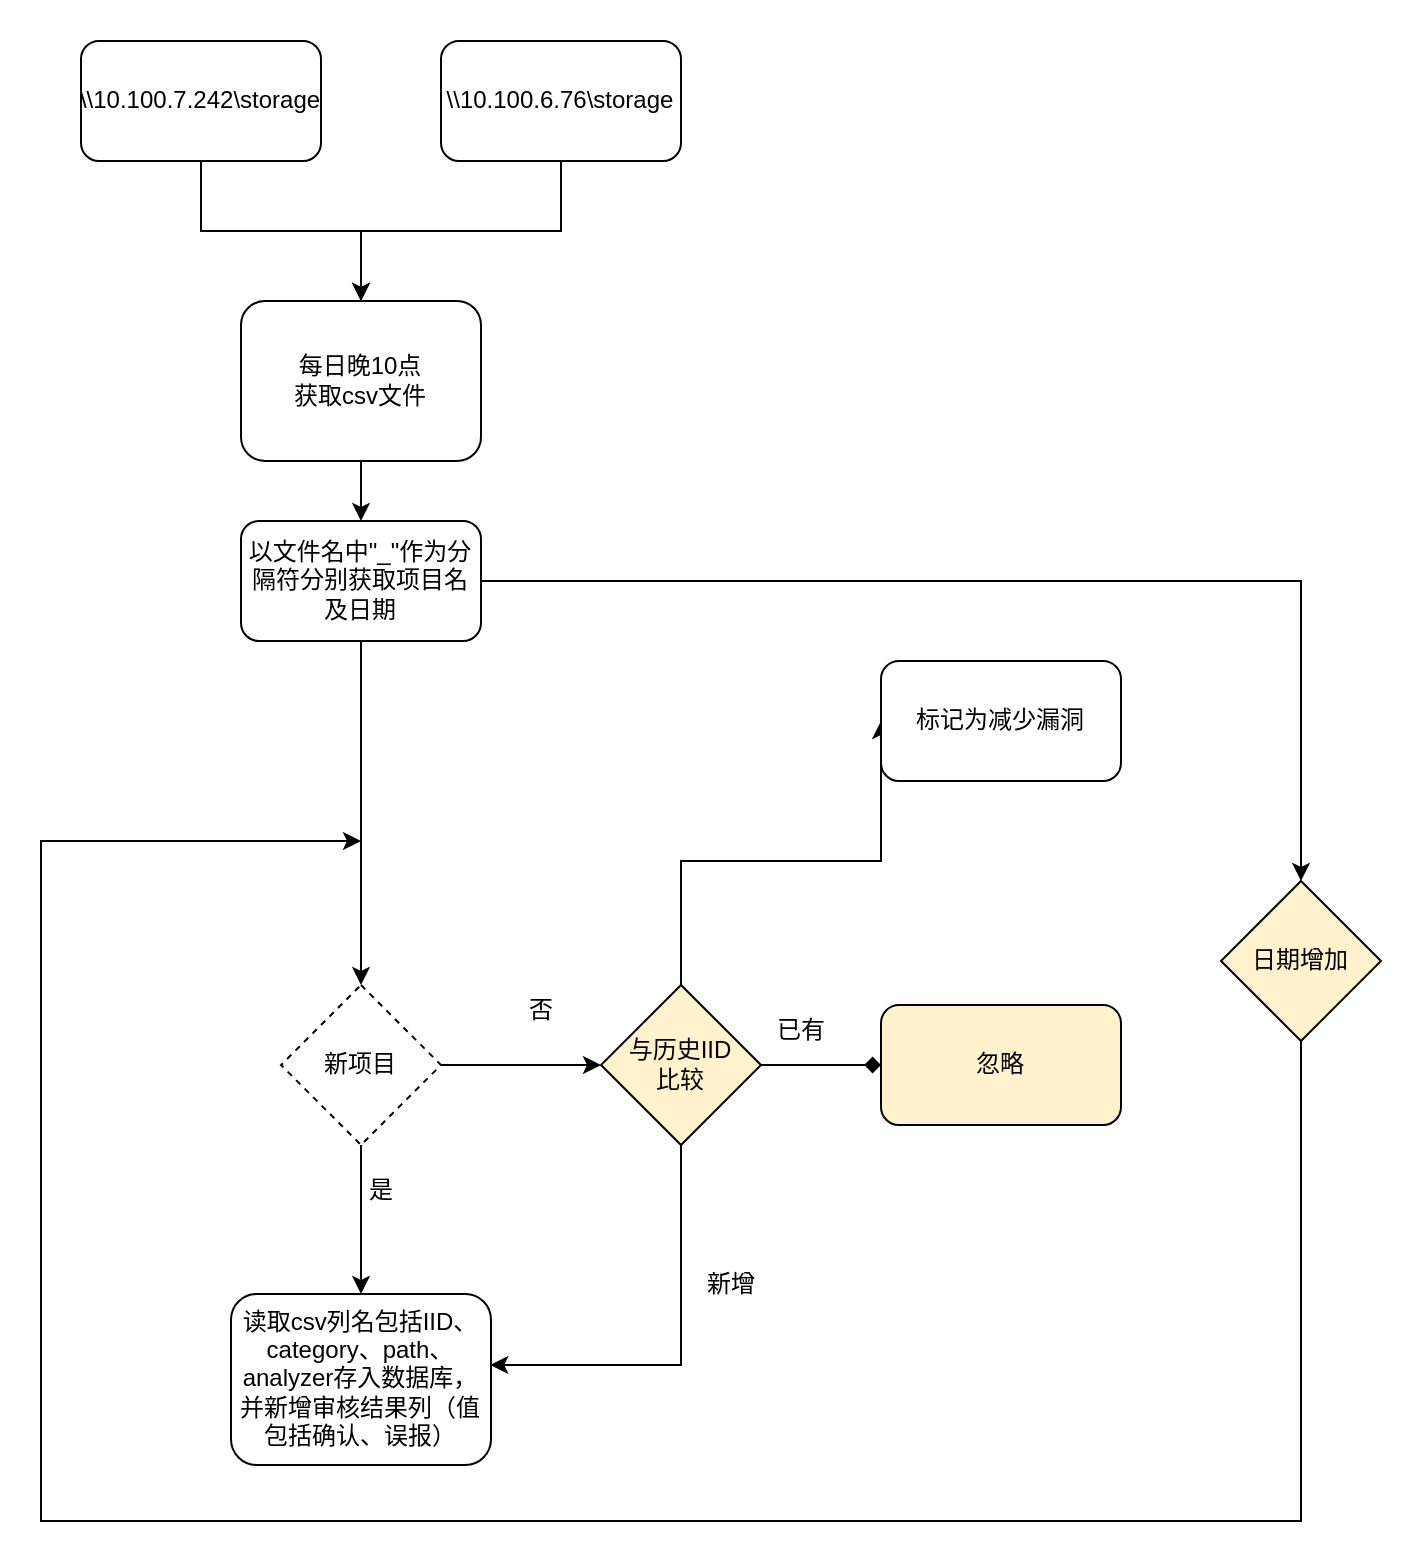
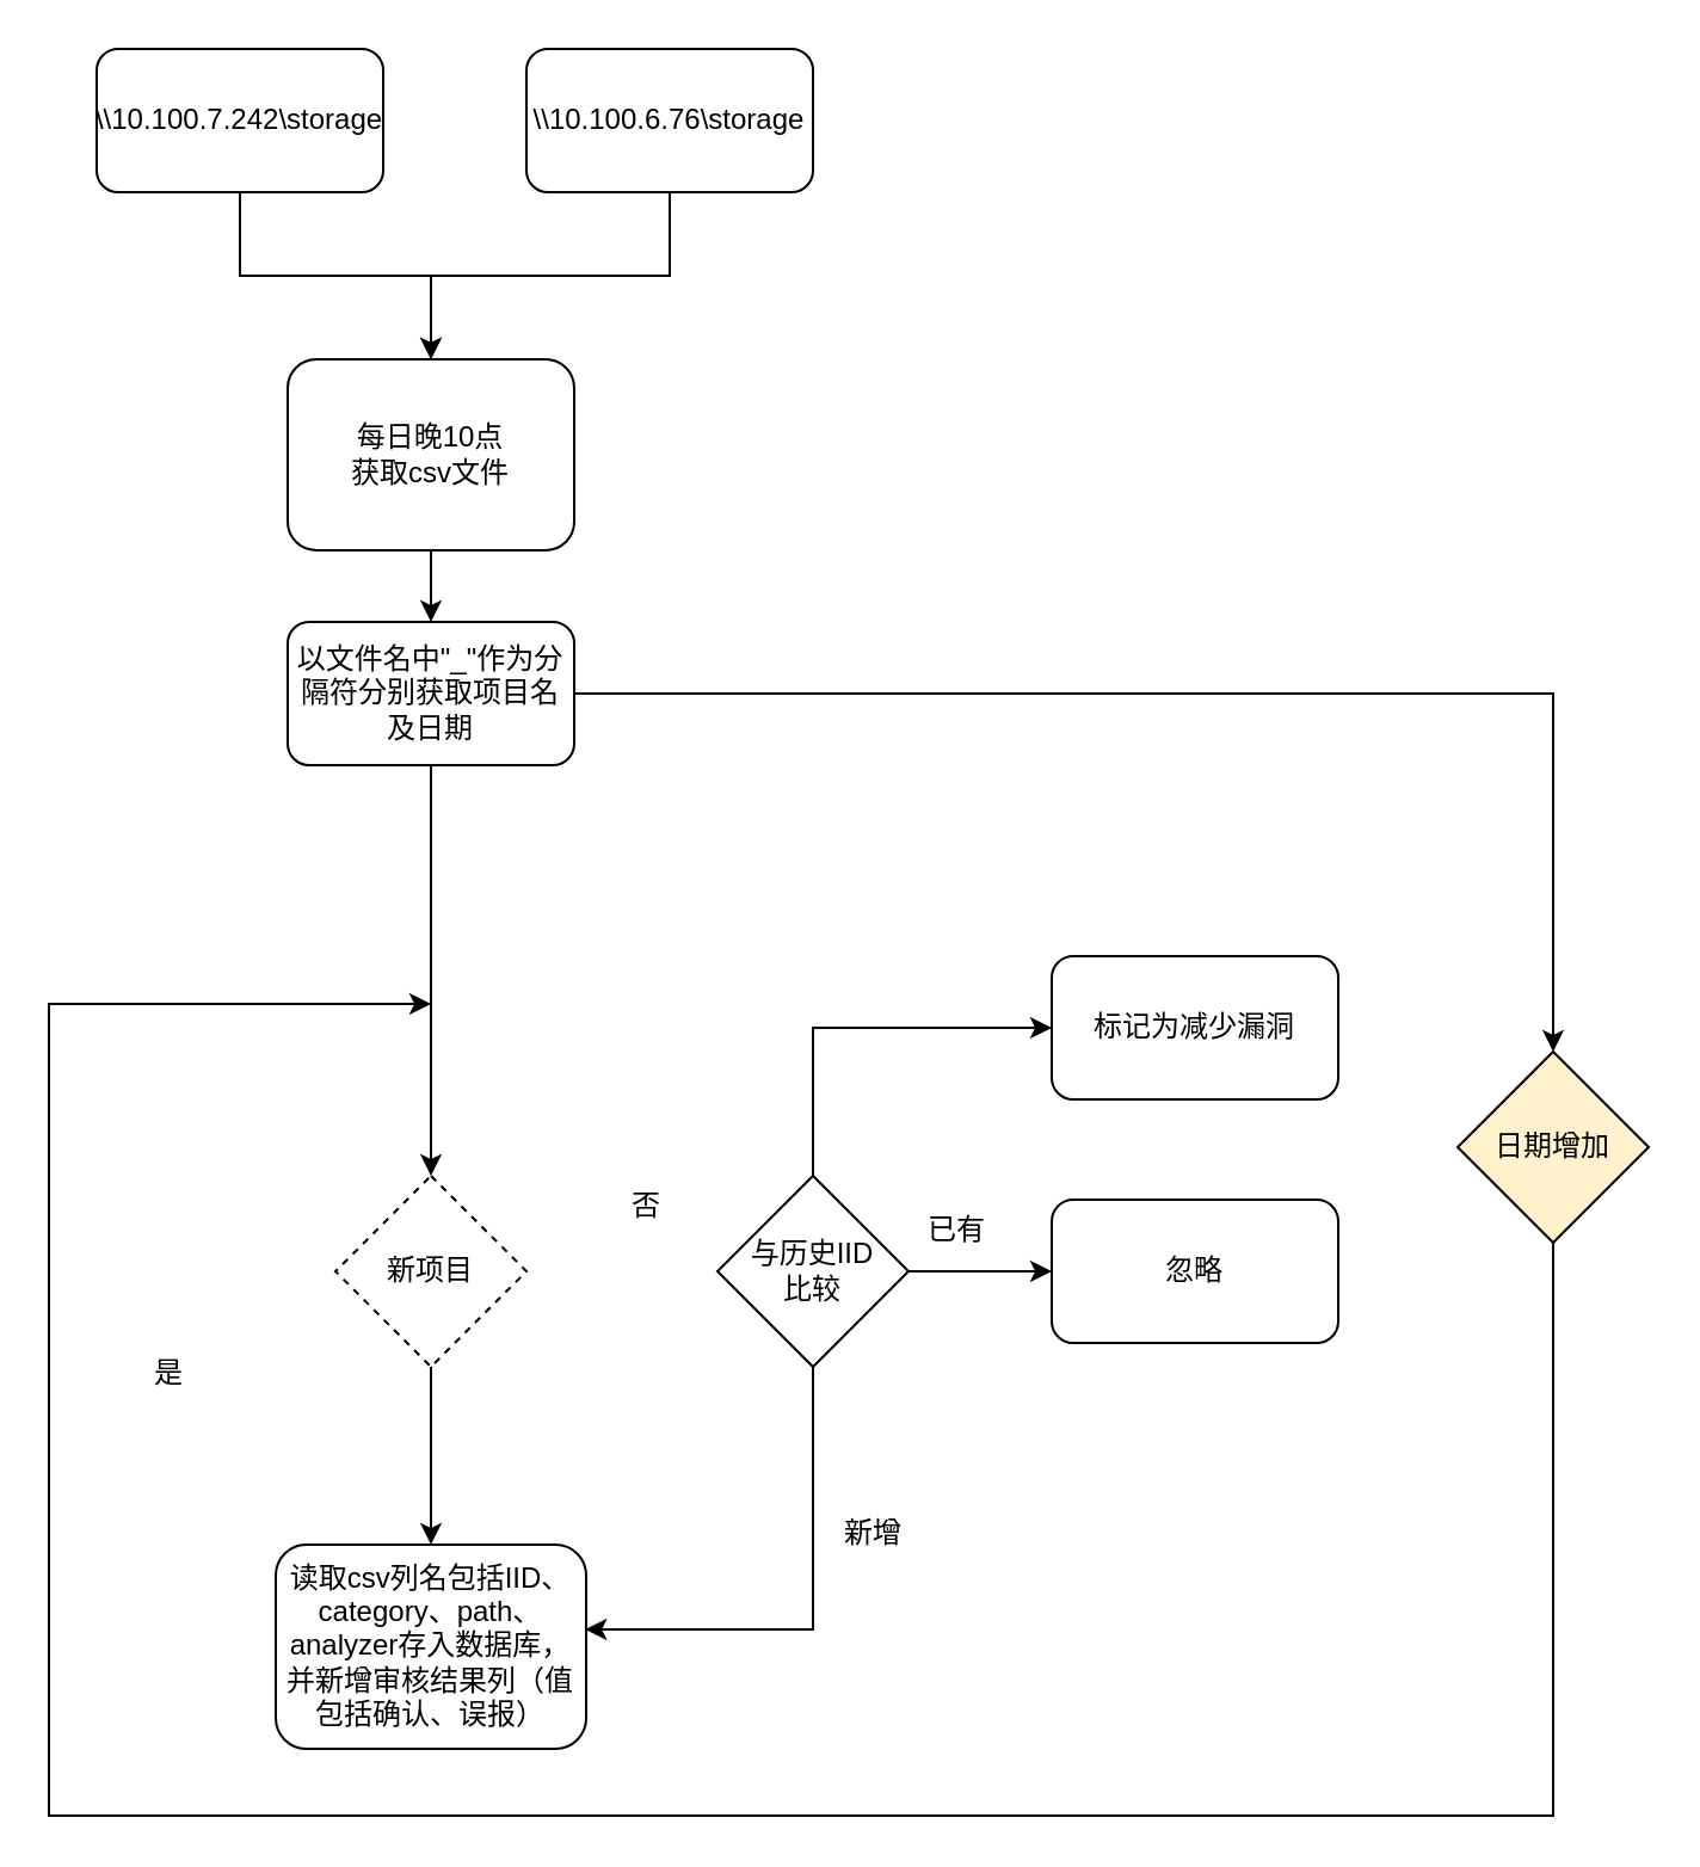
- <mxCell id="19" value="标记为减少漏洞" style="rounded=1;whiteSpace=wrap;html=1;" vertex="1" parent="1"><mxGeometry x="440" y="330" width="120" height="60" as="geometry" /></mxCell>
+ <mxCell id="19" value="标记为减少漏洞" style="rounded=1;whiteSpace=wrap;html=1;" vertex="1" parent="1"><mxGeometry x="440" y="400" width="120" height="60" as="geometry" /></mxCell>
- <mxCell id="9" value="" style="edgeStyle=orthogonalEdgeStyle;rounded=0;orthogonalLoop=1;jettySize=auto;html=1;" edge="1" parent="1" source="10" target="17"><mxGeometry relative="1" as="geometry" /></mxCell>
- <mxCell id="17" value="与历史IID&lt;div&gt;比较&lt;/div&gt;" style="rhombus;whiteSpace=wrap;html=1;fillColor=#fff2cc;" vertex="1" parent="1"><mxGeometry x="300" y="492" width="80" height="80" as="geometry" /></mxCell>
+ <mxCell id="17" value="与历史IID&lt;div&gt;比较&lt;/div&gt;" style="rhombus;whiteSpace=wrap;html=1;" vertex="1" parent="1"><mxGeometry x="300" y="492" width="80" height="80" as="geometry" /></mxCell>
- <mxCell id="14" value="" style="edgeStyle=orthogonalEdgeStyle;rounded=0;orthogonalLoop=1;jettySize=auto;html=1;endArrow=diamond;" edge="1" parent="1" source="17" target="18"><mxGeometry relative="1" as="geometry" /></mxCell>
+ <mxCell id="14" value="" style="edgeStyle=orthogonalEdgeStyle;rounded=0;orthogonalLoop=1;jettySize=auto;html=1;" edge="1" parent="1" source="17" target="18"><mxGeometry relative="1" as="geometry" /></mxCell>
- <mxCell id="18" value="忽略" style="rounded=1;whiteSpace=wrap;html=1;fillColor=#fff2cc;" vertex="1" parent="1"><mxGeometry x="440" y="502" width="120" height="60" as="geometry" /></mxCell>
+ <mxCell id="18" value="忽略" style="rounded=1;whiteSpace=wrap;html=1;" vertex="1" parent="1"><mxGeometry x="440" y="502" width="120" height="60" as="geometry" /></mxCell>
- <mxCell id="12" value="是" style="text;html=1;align=center;verticalAlign=middle;resizable=0;points=[];autosize=1;strokeColor=none;fillColor=none;" vertex="1" parent="1"><mxGeometry x="170" y="580" width="40" height="30" as="geometry" /></mxCell>
+ <mxCell id="12" value="是" style="text;html=1;align=center;verticalAlign=middle;resizable=0;points=[];autosize=1;strokeColor=none;fillColor=none;" vertex="1" parent="1"><mxGeometry x="50" y="560" width="40" height="30" as="geometry" /></mxCell>
